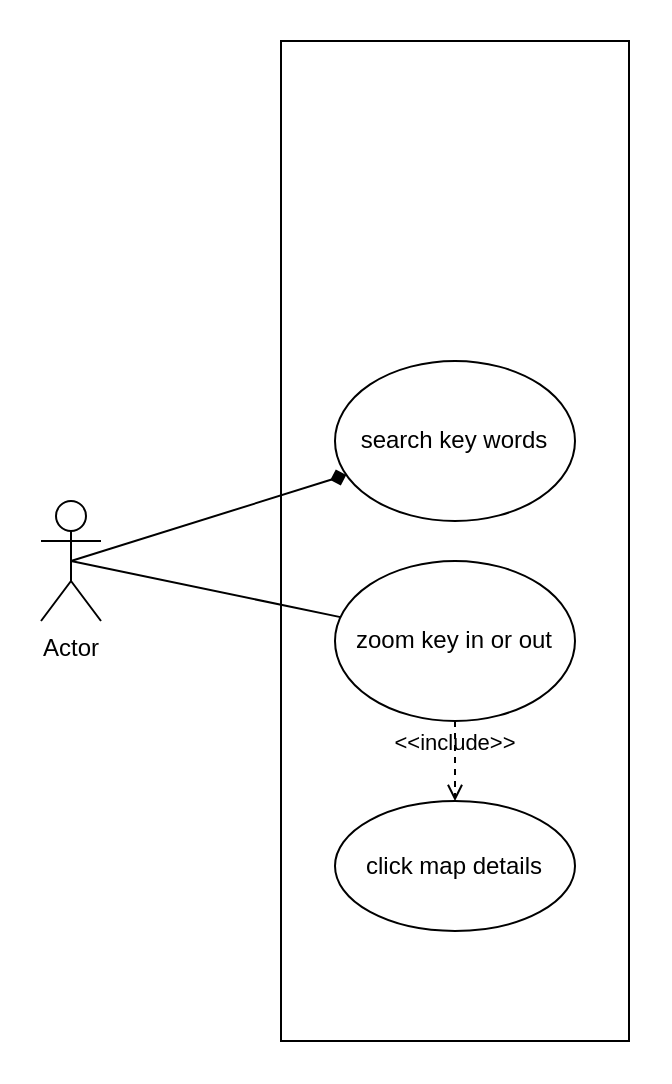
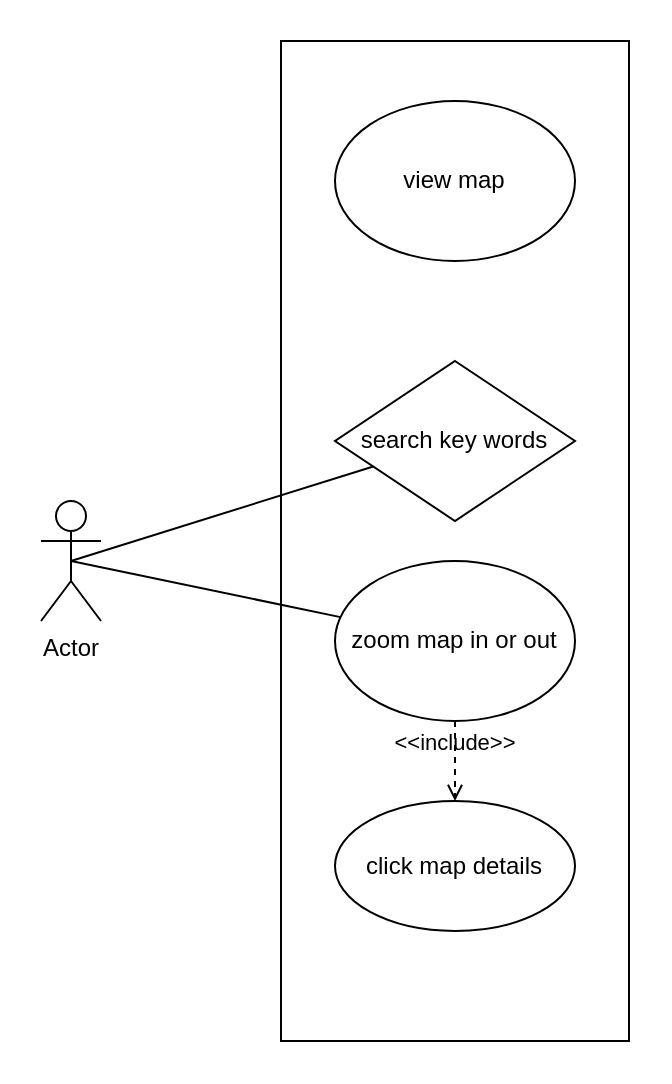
+ <mxCell id="4" value="view map" style="ellipse;whiteSpace=wrap;html=1;" vertex="1" parent="1"><mxGeometry x="167" y="50" width="120" height="80" as="geometry" /></mxCell>
- <mxCell id="5" value="search key words" style="ellipse;whiteSpace=wrap;html=1;" vertex="1" parent="1"><mxGeometry x="167" y="180" width="120" height="80" as="geometry" /></mxCell>
+ <mxCell id="5" value="search key words" style="rhombus;whiteSpace=wrap;html=1;" vertex="1" parent="1"><mxGeometry x="167" y="180" width="120" height="80" as="geometry" /></mxCell>
- <mxCell id="8" value="" style="endArrow=diamond;html=1;exitX=0.5;exitY=0.5;exitDx=0;exitDy=0;exitPerimeter=0;" edge="1" parent="1" source="2" target="5"><mxGeometry width="50" height="50" relative="1" as="geometry"><mxPoint x="50" y="330" as="sourcePoint" /><mxPoint x="100" y="280" as="targetPoint" /></mxGeometry></mxCell>
+ <mxCell id="8" value="" style="endArrow=none;html=1;exitX=0.5;exitY=0.5;exitDx=0;exitDy=0;exitPerimeter=0;" edge="1" parent="1" source="2" target="5"><mxGeometry width="50" height="50" relative="1" as="geometry"><mxPoint x="50" y="330" as="sourcePoint" /><mxPoint x="100" y="280" as="targetPoint" /></mxGeometry></mxCell>
- <mxCell id="6" value="zoom key in or out" style="ellipse;whiteSpace=wrap;html=1;" vertex="1" parent="1"><mxGeometry x="167" y="280" width="120" height="80" as="geometry" /></mxCell>
+ <mxCell id="6" value="zoom map in or out" style="ellipse;whiteSpace=wrap;html=1;" vertex="1" parent="1"><mxGeometry x="167" y="280" width="120" height="80" as="geometry" /></mxCell>
